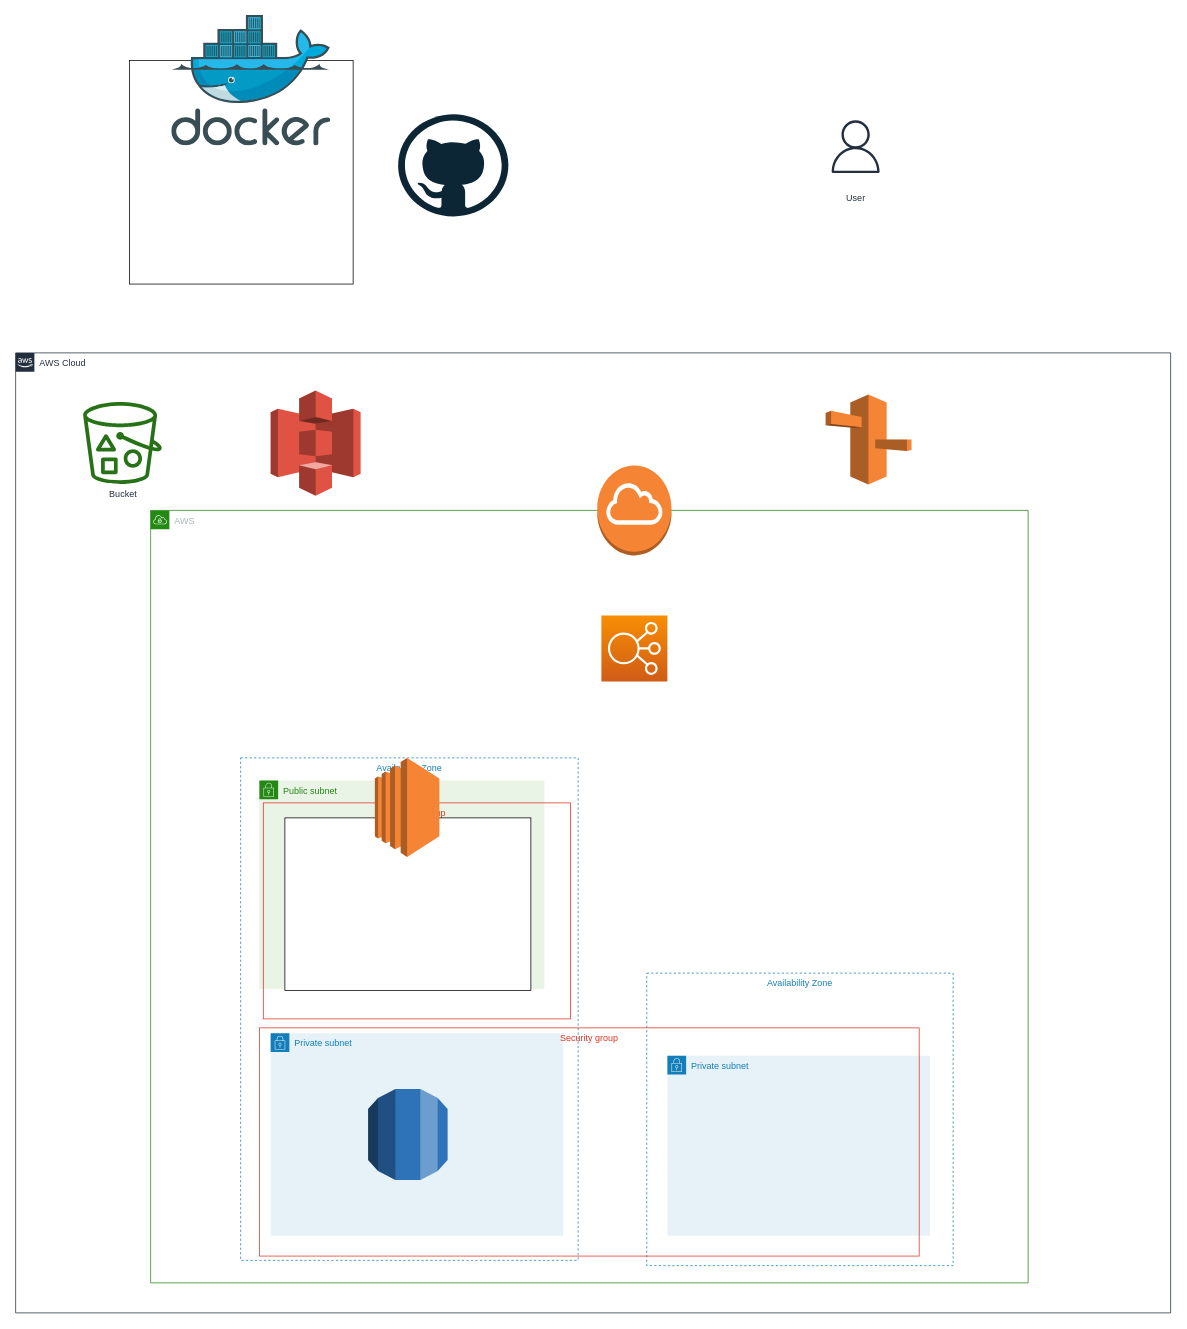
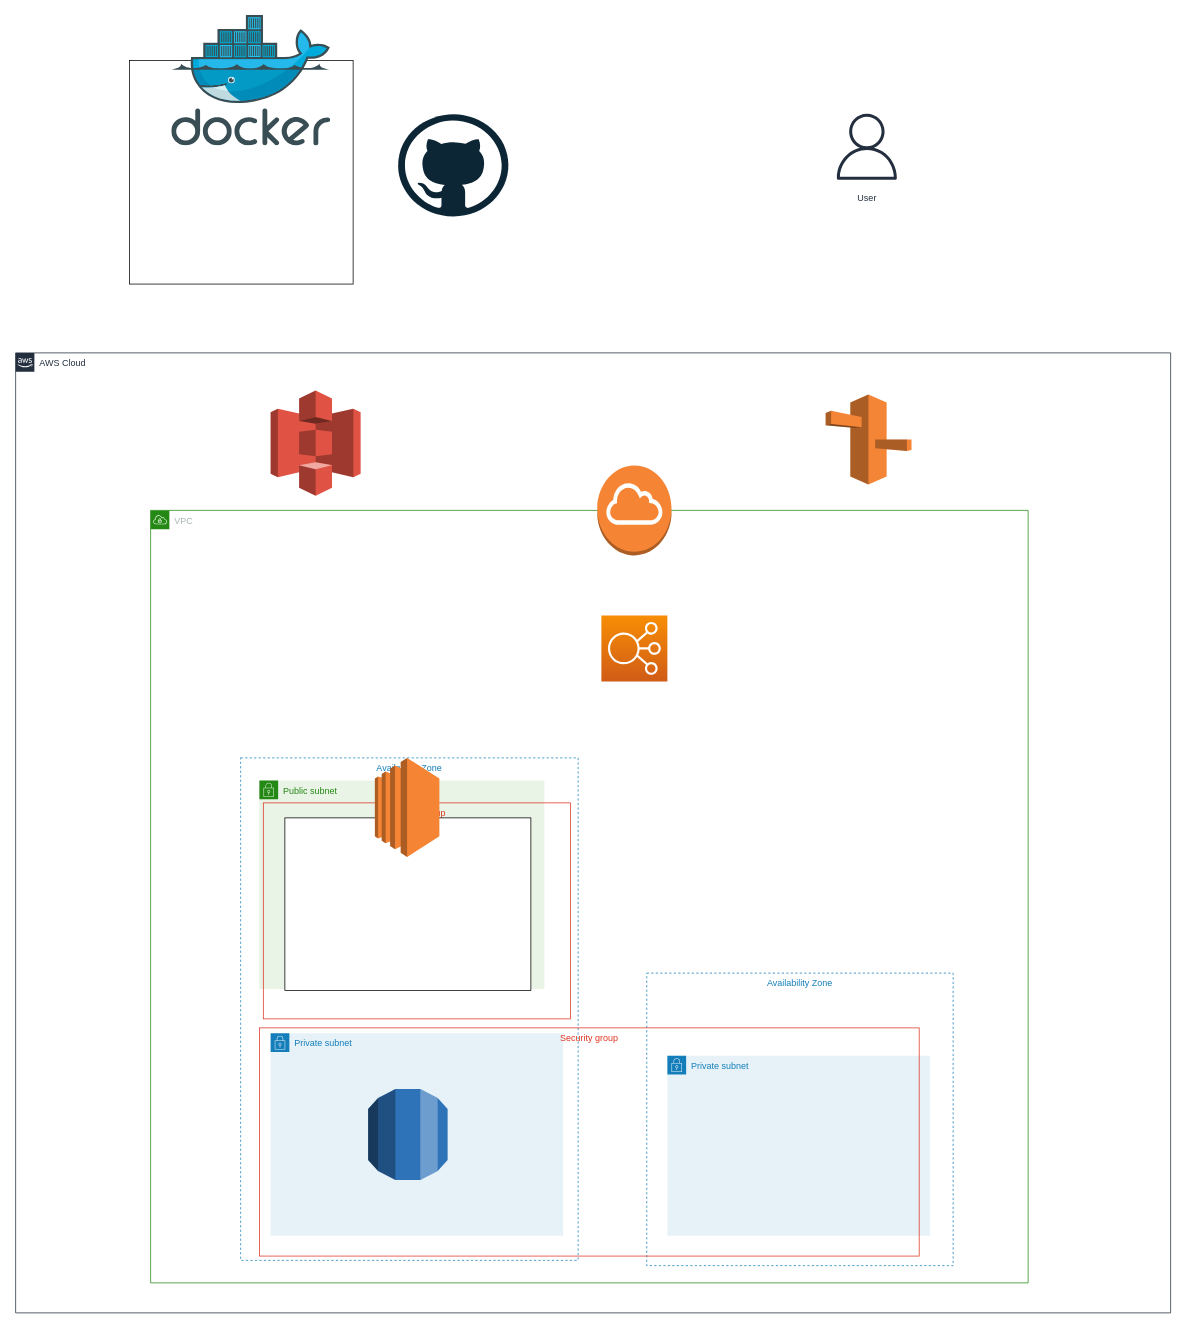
- <mxCell id="17" value="User" style="outlineConnect=0;fontColor=#232F3E;gradientColor=none;strokeColor=#232F3E;fillColor=#ffffff;dashed=0;verticalLabelPosition=bottom;verticalAlign=top;align=center;html=1;fontSize=12;fontStyle=0;aspect=fixed;shape=mxgraph.aws4.resourceIcon;resIcon=mxgraph.aws4.user;" vertex="1" parent="1"><mxGeometry x="1100" y="140" width="80" height="110" as="geometry" /></mxCell>
+ <mxCell id="17" value="User" style="outlineConnect=0;fontColor=#232F3E;gradientColor=none;strokeColor=#232F3E;fillColor=#ffffff;dashed=0;verticalLabelPosition=bottom;verticalAlign=top;align=center;html=1;fontSize=12;fontStyle=0;aspect=fixed;shape=mxgraph.aws4.resourceIcon;resIcon=mxgraph.aws4.user;" vertex="1" parent="1"><mxGeometry x="1100" y="140" width="110" height="110" as="geometry" /></mxCell>
- <mxCell id="3" value="Bucket" style="outlineConnect=0;fontColor=#232F3E;gradientColor=none;fillColor=#277116;strokeColor=none;dashed=0;verticalLabelPosition=bottom;verticalAlign=top;align=center;html=1;fontSize=12;fontStyle=0;aspect=fixed;pointerEvents=1;shape=mxgraph.aws4.bucket_with_objects;labelBackgroundColor=#ffffff;" parent="1" vertex="1"><mxGeometry x="110" y="535.65" width="105" height="109.2" as="geometry" /></mxCell>
- <mxCell id="4" value="AWS" style="points=[[0,0],[0.25,0],[0.5,0],[0.75,0],[1,0],[1,0.25],[1,0.5],[1,0.75],[1,1],[0.75,1],[0.5,1],[0.25,1],[0,1],[0,0.75],[0,0.5],[0,0.25]];outlineConnect=0;gradientColor=none;html=1;whiteSpace=wrap;fontSize=12;fontStyle=0;shape=mxgraph.aws4.group;grIcon=mxgraph.aws4.group_vpc;strokeColor=#248814;fillColor=none;verticalAlign=top;align=left;spacingLeft=30;fontColor=#AAB7B8;dashed=0;" vertex="1" parent="1"><mxGeometry x="200" y="680" width="1170" height="1030" as="geometry" /></mxCell>
+ <mxCell id="4" value="VPC" style="points=[[0,0],[0.25,0],[0.5,0],[0.75,0],[1,0],[1,0.25],[1,0.5],[1,0.75],[1,1],[0.75,1],[0.5,1],[0.25,1],[0,1],[0,0.75],[0,0.5],[0,0.25]];outlineConnect=0;gradientColor=none;html=1;whiteSpace=wrap;fontSize=12;fontStyle=0;shape=mxgraph.aws4.group;grIcon=mxgraph.aws4.group_vpc;strokeColor=#248814;fillColor=none;verticalAlign=top;align=left;spacingLeft=30;fontColor=#AAB7B8;dashed=0;" vertex="1" parent="1"><mxGeometry x="200" y="680" width="1170" height="1030" as="geometry" /></mxCell>
